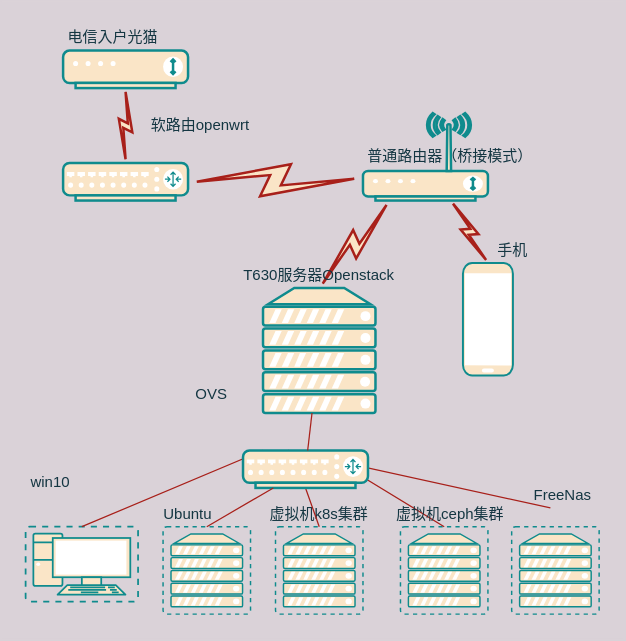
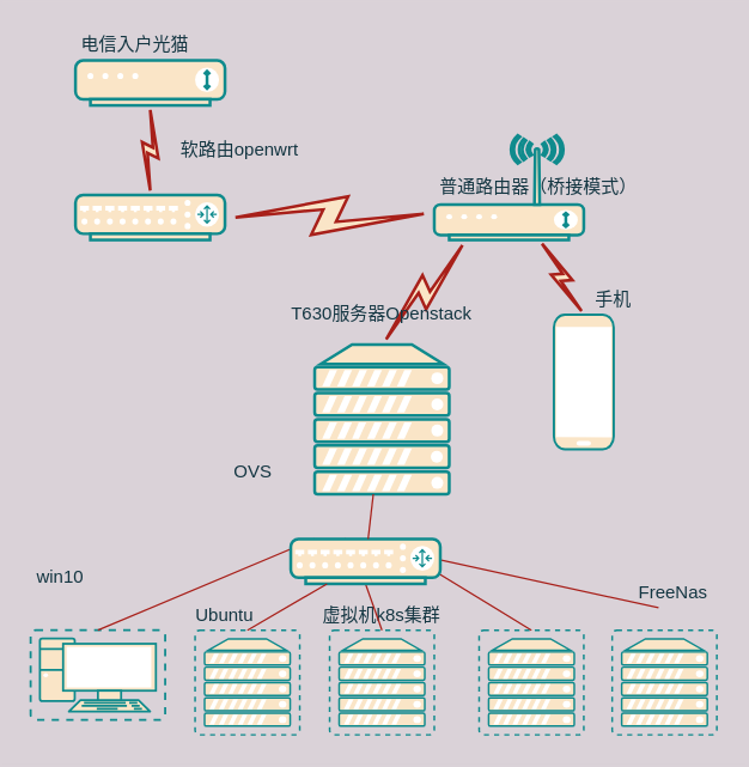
- <mxCell id="17" value="T630服务器Openstack" style="text;html=1;strokeColor=none;fillColor=none;align=center;verticalAlign=middle;whiteSpace=wrap;fontColor=#143642;" parent="1" vertex="1"><mxGeometry x="190" y="210" width="130" height="20" as="geometry" /></mxCell>
+ <mxCell id="17" value="T630服务器Openstack" style="text;html=1;strokeColor=none;fillColor=none;align=center;verticalAlign=middle;whiteSpace=wrap;fontColor=#143642;" parent="1" vertex="1"><mxGeometry x="190" y="200" width="130" height="20" as="geometry" /></mxCell>
- <mxCell id="21" value="虚拟机ceph集群" style="text;html=1;strokeColor=none;fillColor=none;align=center;verticalAlign=middle;whiteSpace=wrap;fontColor=#143642;" parent="1" vertex="1"><mxGeometry x="311" y="401" width="98" height="20" as="geometry" /></mxCell>
